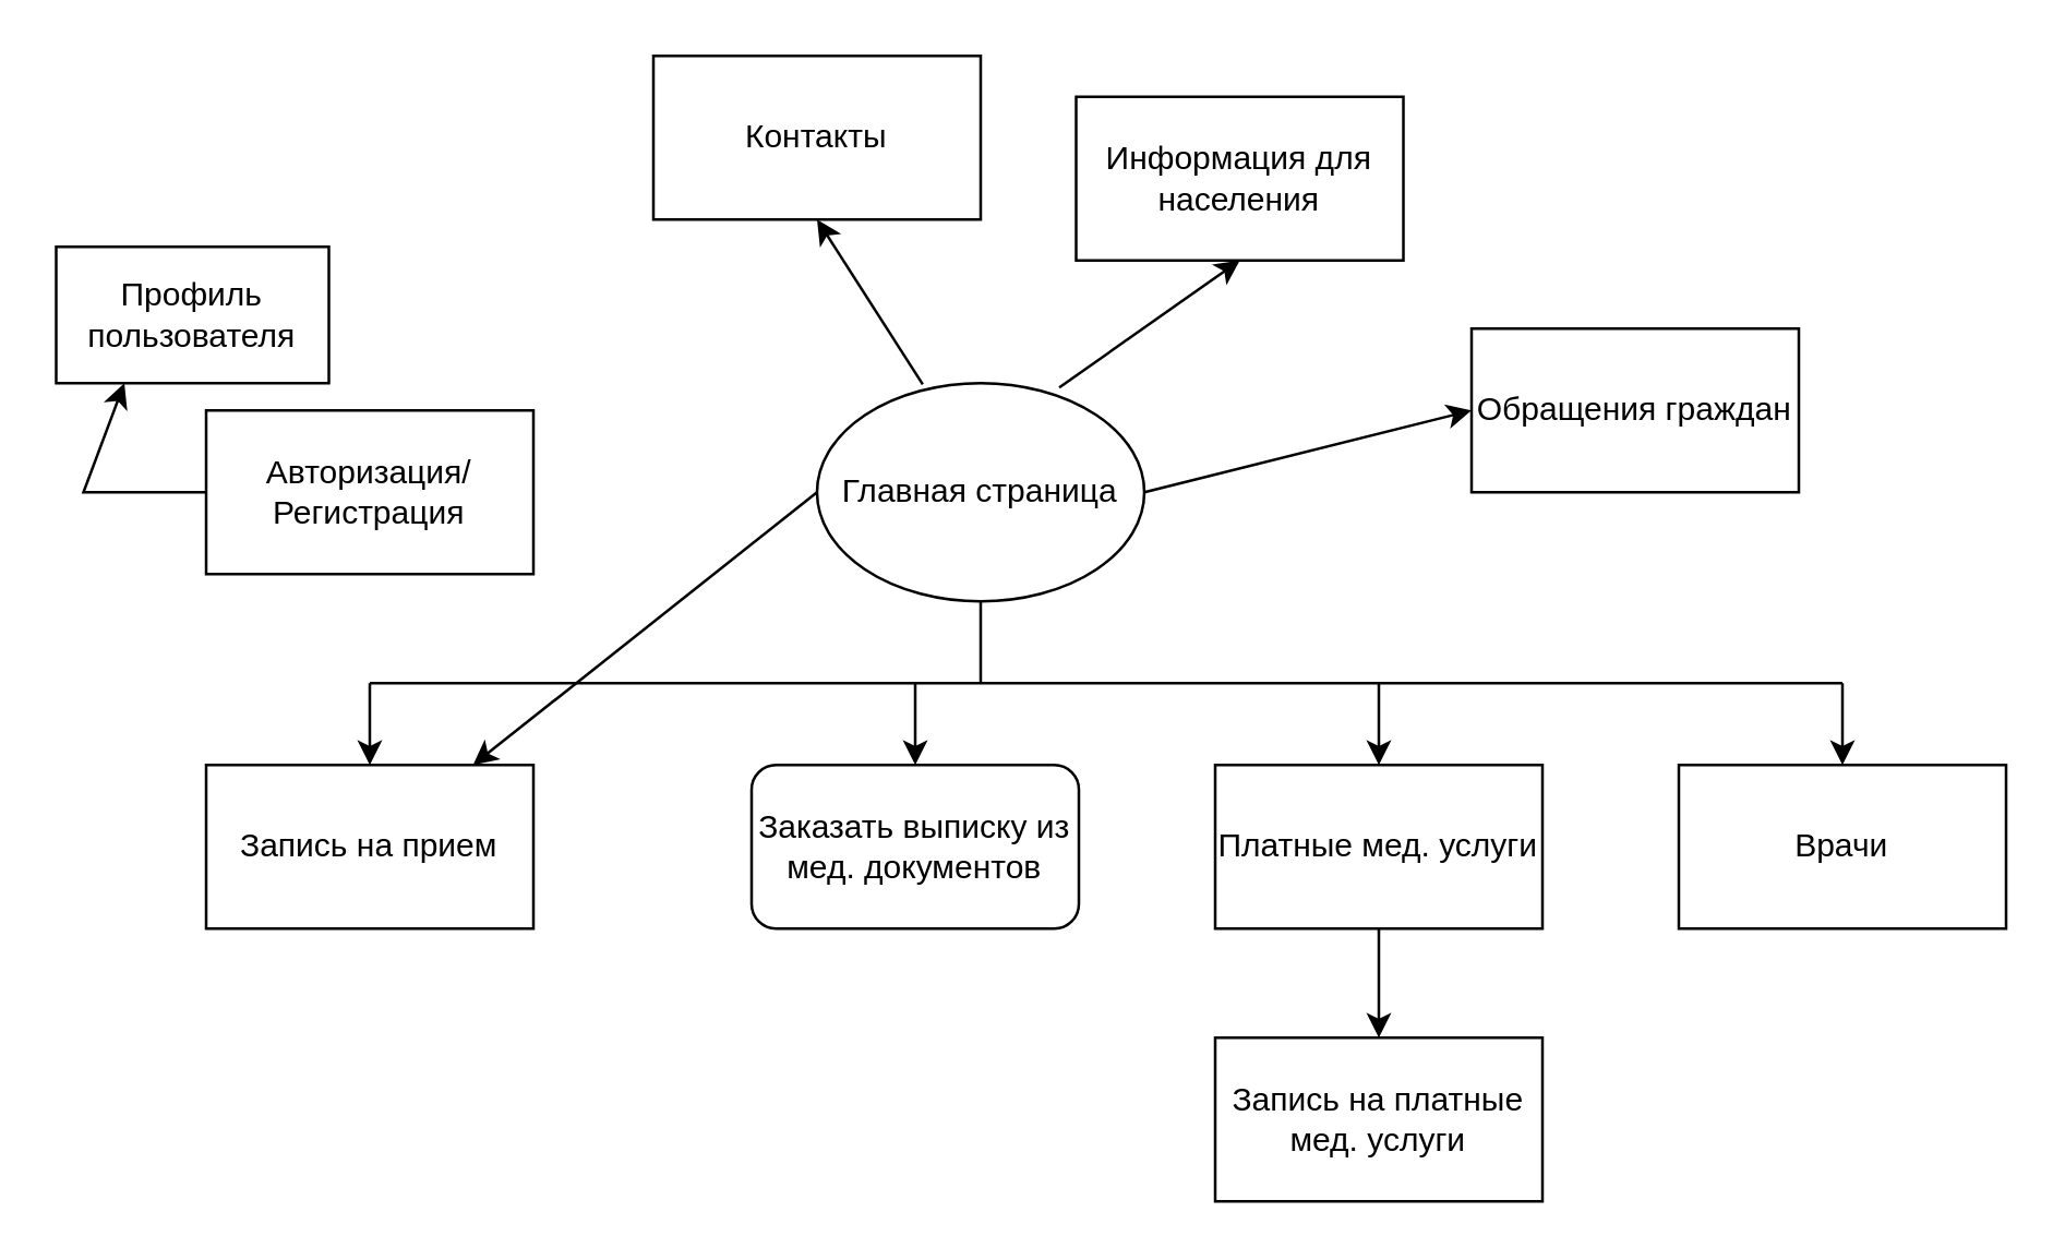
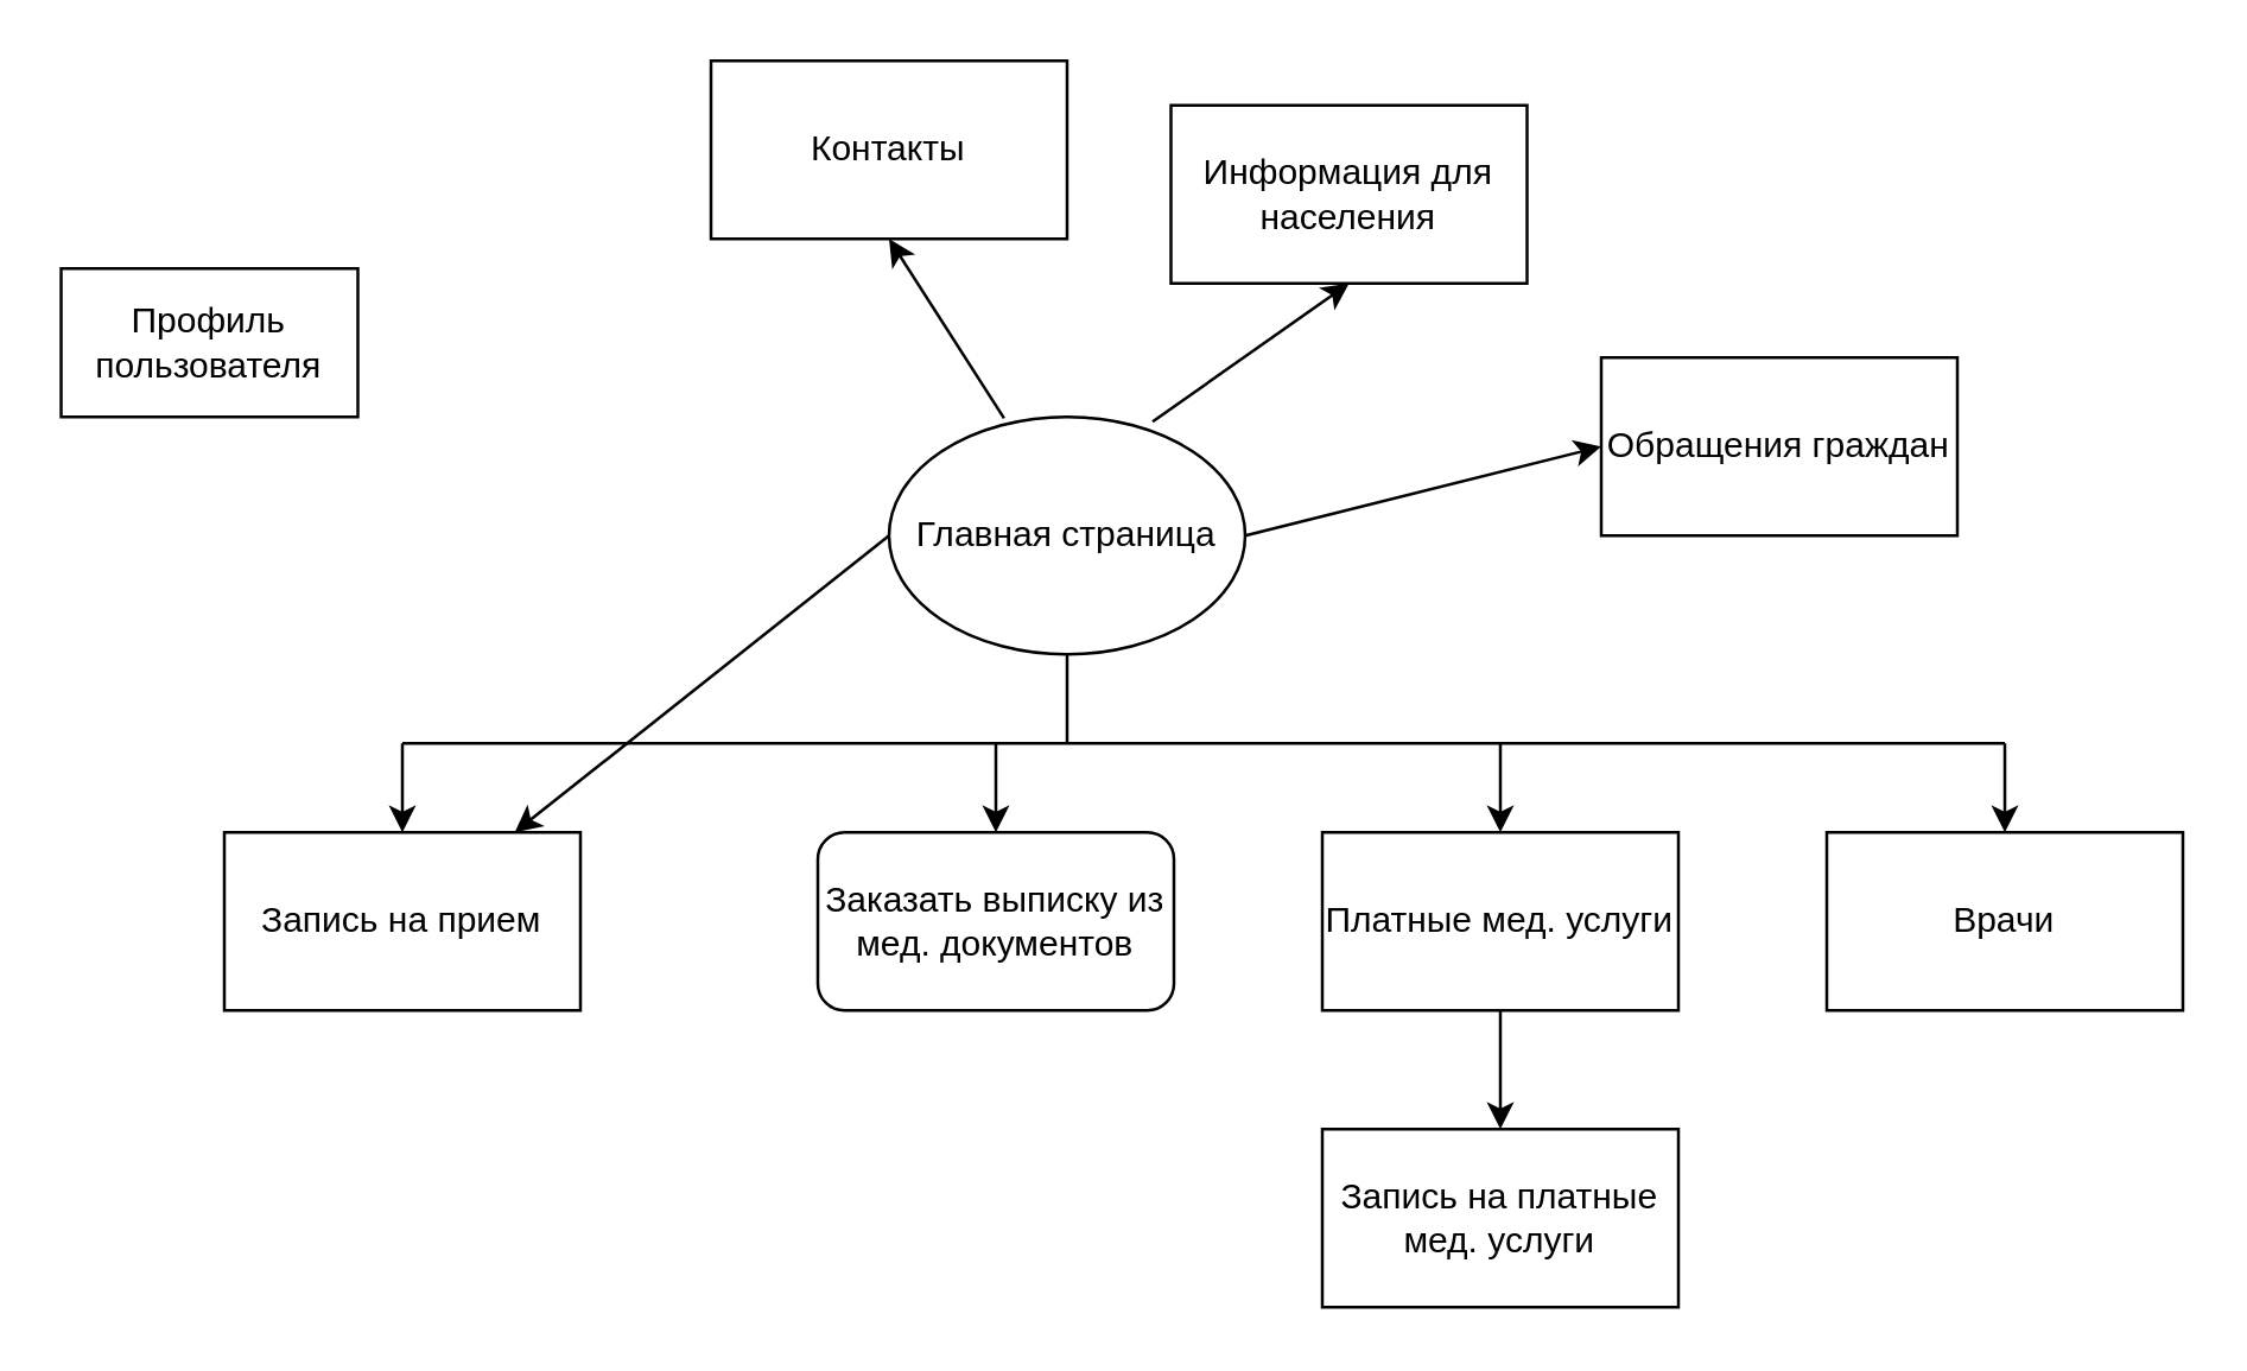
- <mxCell id="6" value="" style="endArrow=classic;html=1;rounded=0;entryX=0.25;entryY=1;entryDx=0;entryDy=0;exitX=0;exitY=0.5;exitDx=0;exitDy=0;" edge="1" parent="1" source="3" target="5"><mxGeometry width="50" height="50" relative="1" as="geometry"><mxPoint x="345" y="340" as="sourcePoint" /><mxPoint x="395" y="290" as="targetPoint" /><Array as="points"><mxPoint x="30" y="180" /></Array></mxGeometry></mxCell>
- <mxCell id="3" value="Авторизация/Регистрация" style="rounded=0;whiteSpace=wrap;html=1;" vertex="1" parent="1"><mxGeometry x="75" y="150" width="120" height="60" as="geometry" /></mxCell>
